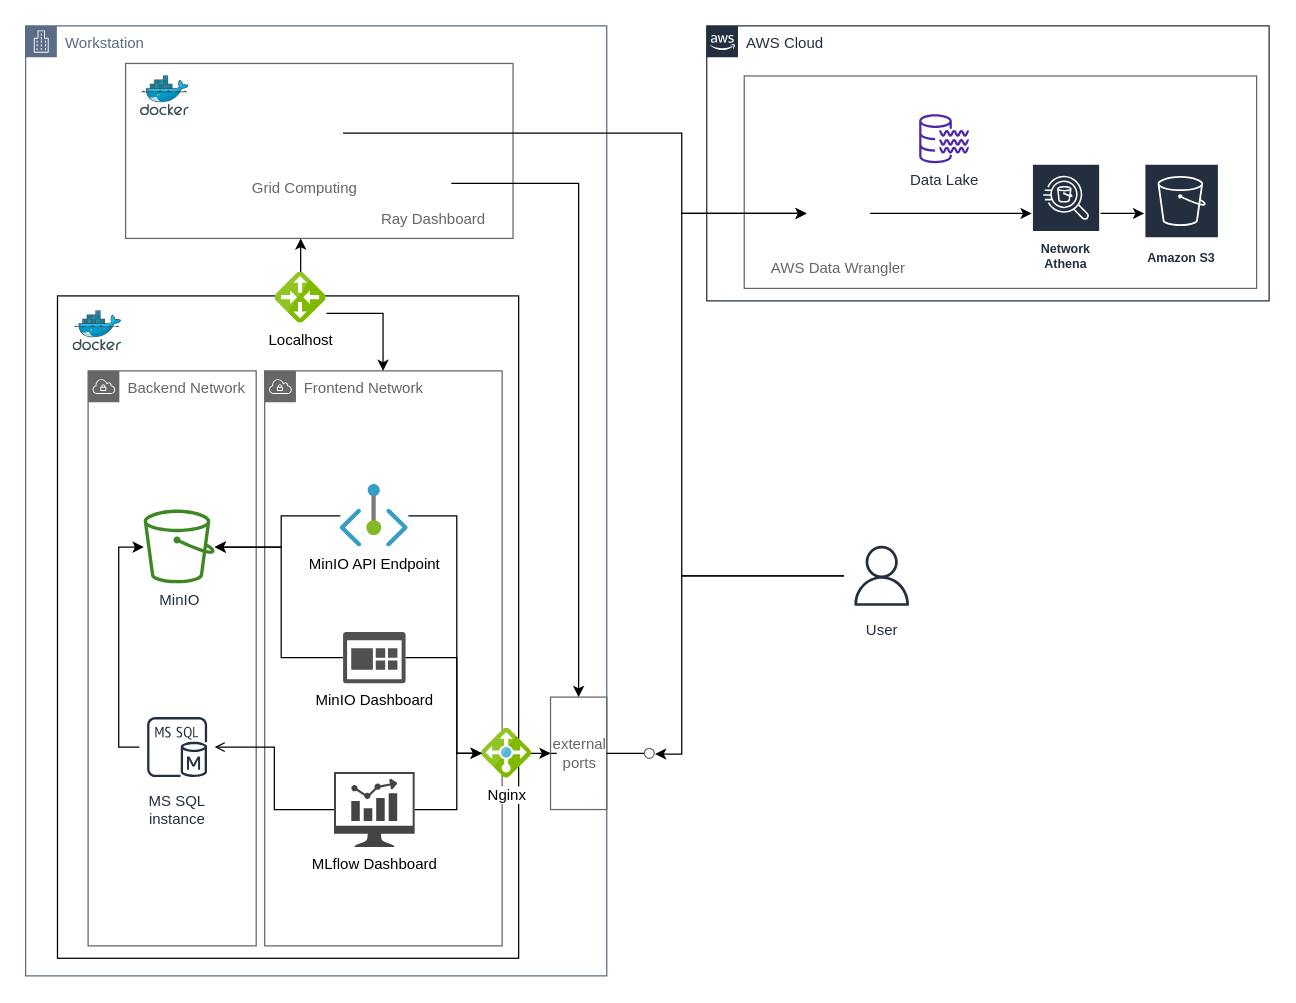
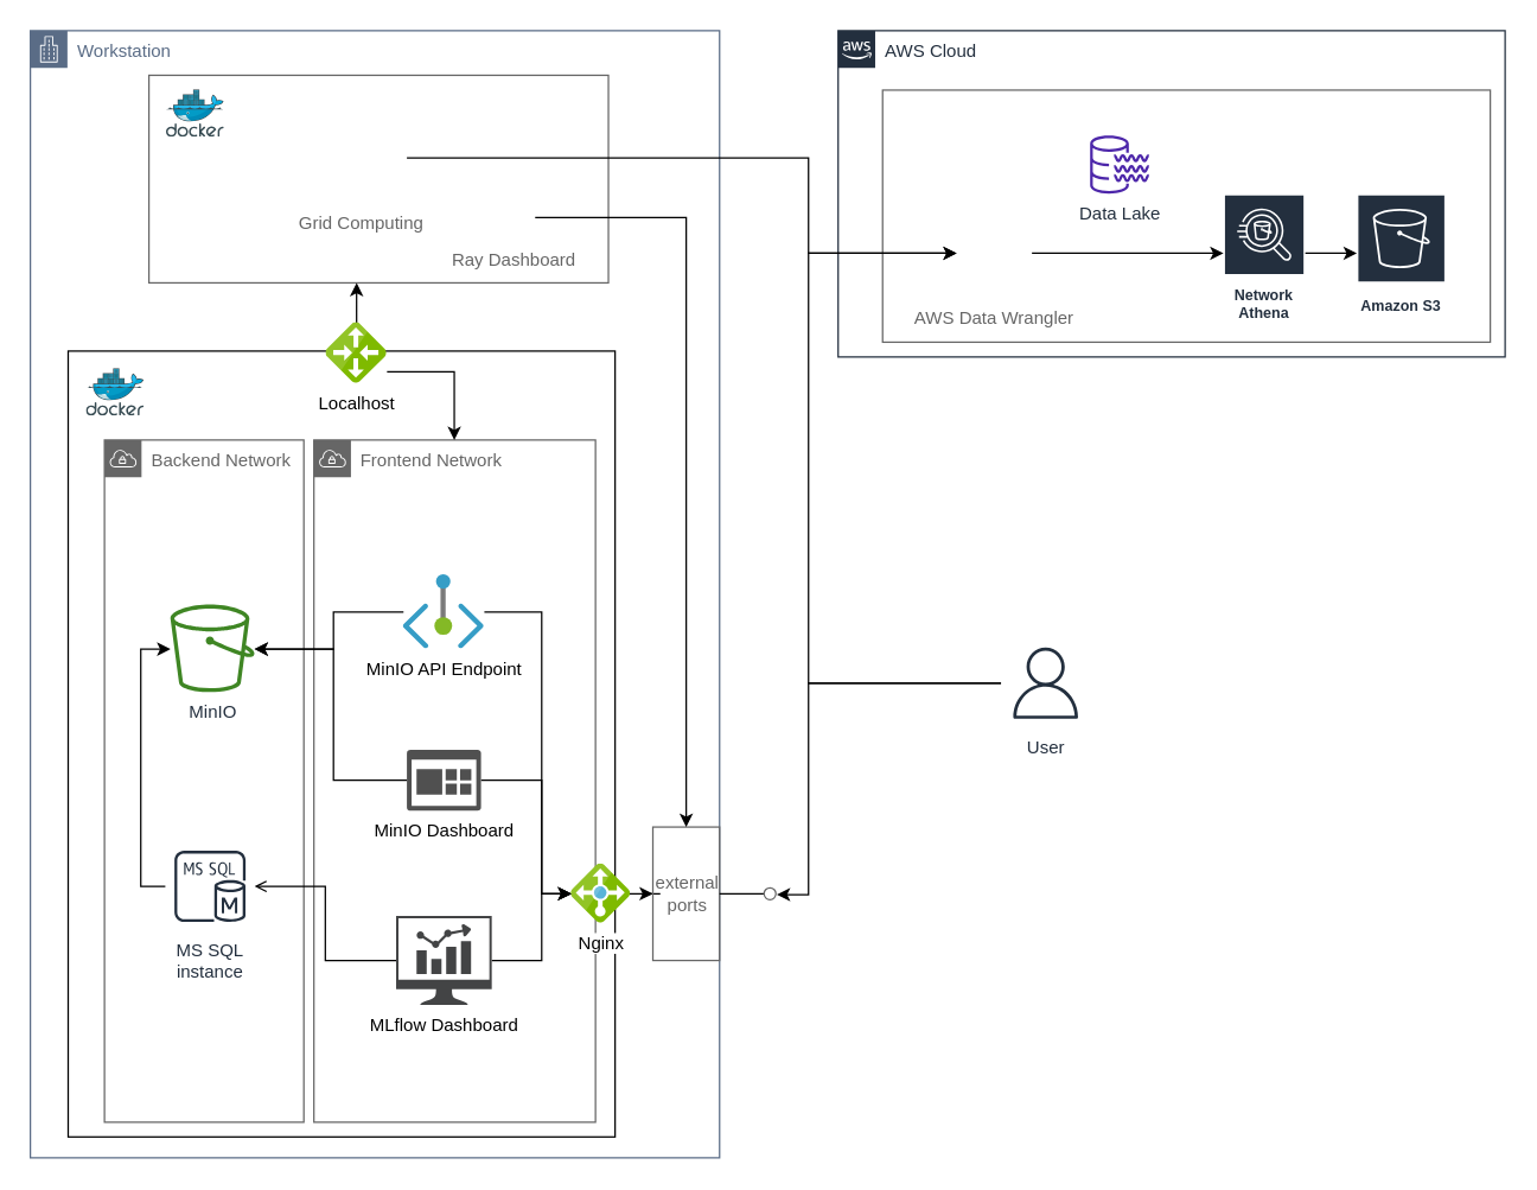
- <mxCell id="24" style="edgeStyle=orthogonalEdgeStyle;rounded=0;orthogonalLoop=1;jettySize=auto;html=1;endArrow=none;" edge="1" parent="7" source="25" target="18"><mxGeometry relative="1" as="geometry"><mxPoint x="364.5" y="582" as="targetPoint" /><Array as="points"><mxPoint x="345" y="506" /><mxPoint x="345" y="582" /></Array></mxGeometry></mxCell>
+ <mxCell id="24" style="edgeStyle=orthogonalEdgeStyle;rounded=0;orthogonalLoop=1;jettySize=auto;html=1;" edge="1" parent="7" source="25" target="18"><mxGeometry relative="1" as="geometry"><mxPoint x="364.5" y="582" as="targetPoint" /><Array as="points"><mxPoint x="345" y="506" /><mxPoint x="345" y="582" /></Array></mxGeometry></mxCell>
